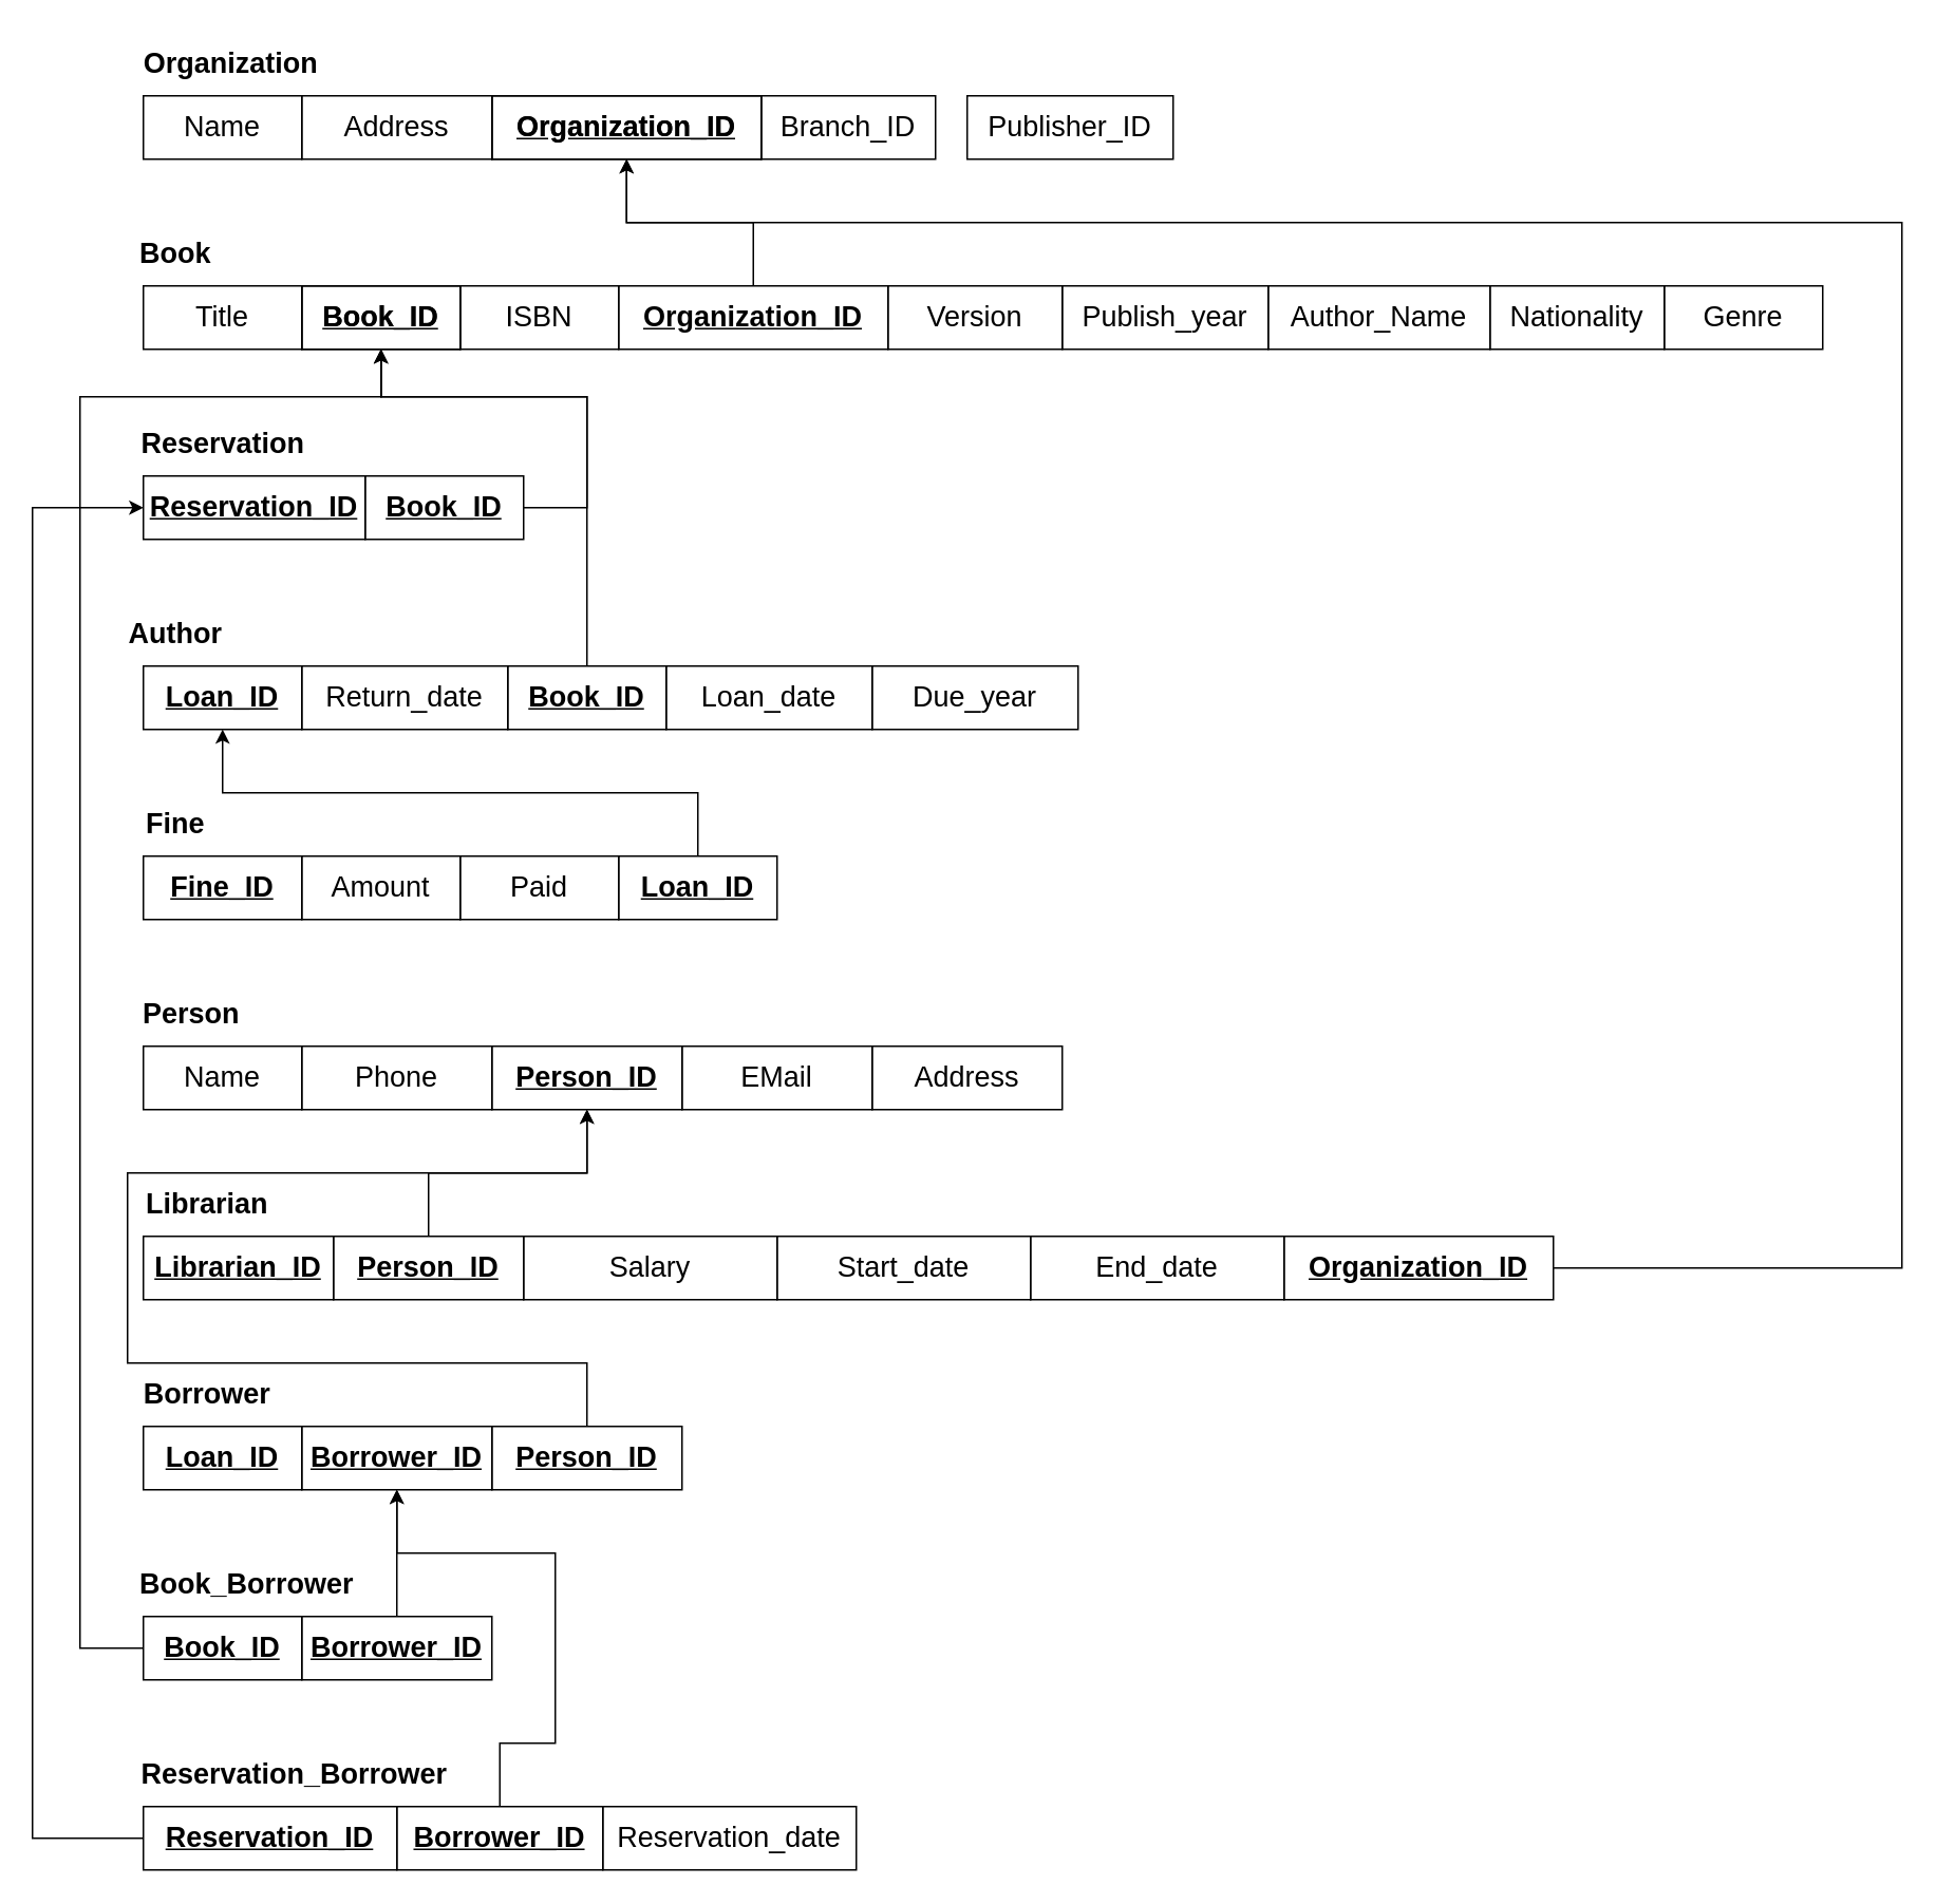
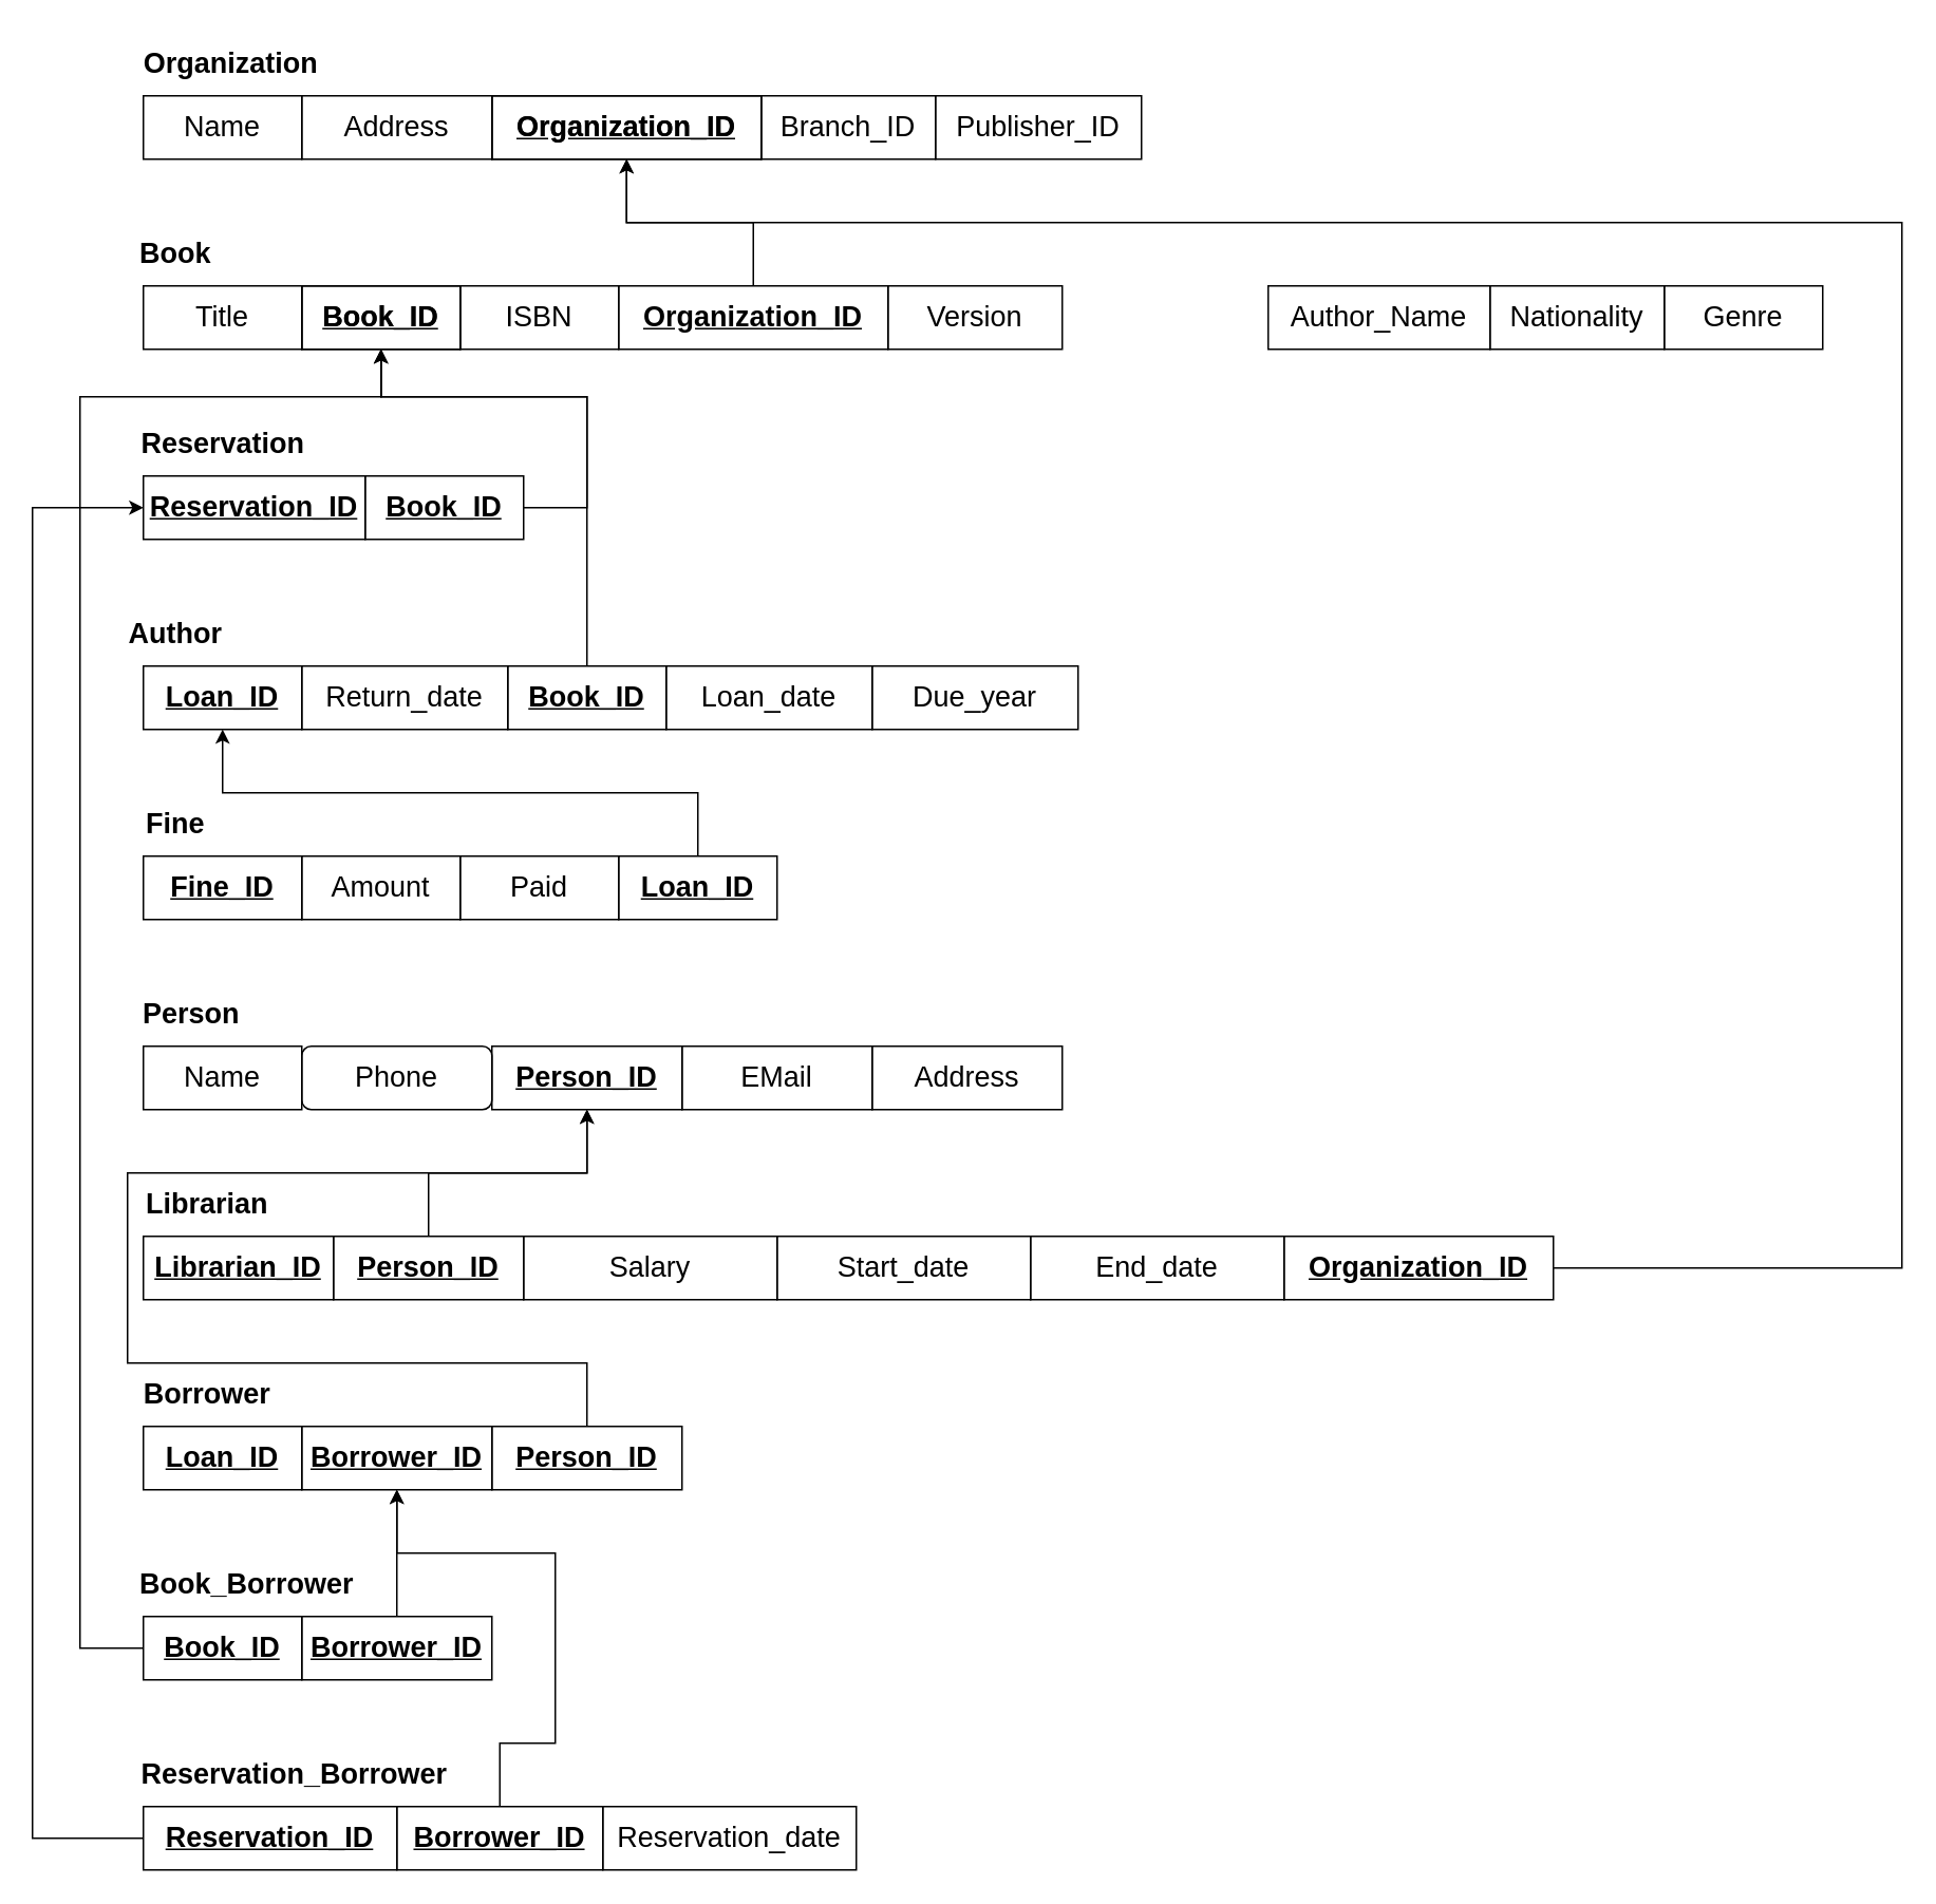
- <mxCell id="19" value="Publisher_ID" style="whiteSpace=wrap;html=1;align=center;strokeColor=default;fontSize=18;fillColor=none;" parent="1" vertex="1"><mxGeometry x="610" y="60" width="130" height="40" as="geometry" /></mxCell>
+ <mxCell id="19" value="Publisher_ID" style="whiteSpace=wrap;html=1;align=center;strokeColor=default;fontSize=18;fillColor=none;" parent="1" vertex="1"><mxGeometry x="590" y="60" width="130" height="40" as="geometry" /></mxCell>
- <mxCell id="29" value="Publish_year" style="whiteSpace=wrap;html=1;align=center;strokeColor=default;fontSize=18;fillColor=none;" parent="1" vertex="1"><mxGeometry x="670" y="180" width="130" height="40" as="geometry" /></mxCell>
- <mxCell id="14" value="Phone" style="whiteSpace=wrap;html=1;align=center;strokeColor=default;fontSize=18;fillColor=none;" parent="1" vertex="1"><mxGeometry x="190" y="660" width="120" height="40" as="geometry" /></mxCell>
+ <mxCell id="14" value="Phone" style="whiteSpace=wrap;html=1;align=center;strokeColor=default;fontSize=18;fillColor=none;rounded=1;" parent="1" vertex="1"><mxGeometry x="190" y="660" width="120" height="40" as="geometry" /></mxCell>
